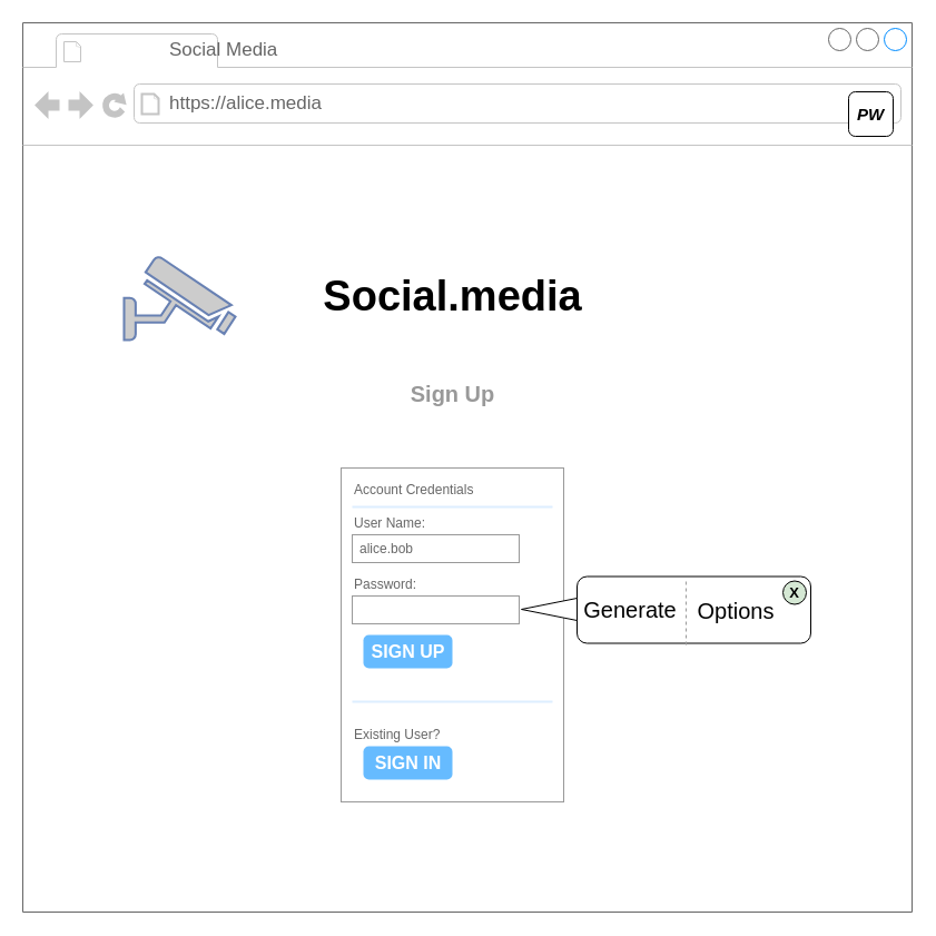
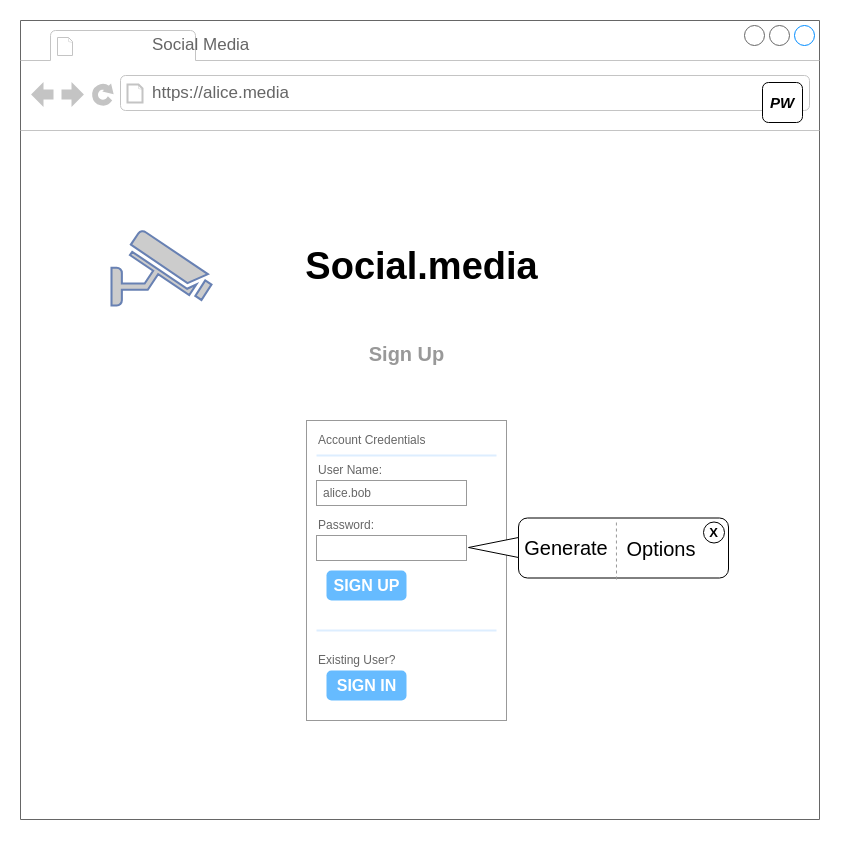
- <mxCell id="6" value="Social.media" style="text;html=1;resizable=0;points=[];autosize=1;align=center;verticalAlign=middle;spacingTop=-4;fontStyle=1;fontSize=38;" parent="2" vertex="1"><mxGeometry x="261" y="222.5" width="250" height="50" as="geometry" /></mxCell>
+ <mxCell id="6" value="Social.media" style="text;html=1;resizable=0;points=[];autosize=1;align=center;verticalAlign=middle;spacingTop=-4;fontStyle=1;fontSize=38;" parent="2" vertex="1"><mxGeometry x="276" y="222.5" width="250" height="50" as="geometry" /></mxCell>
- <mxCell id="22" value="X" style="ellipse;whiteSpace=wrap;html=1;aspect=fixed;rounded=0;fontSize=13;fontColor=#000000;align=center;fontStyle=1;fillColor=#d5e8d4;" parent="19" vertex="1"><mxGeometry x="235" y="9.5" width="21" height="21" as="geometry" /></mxCell>
+ <mxCell id="22" value="X" style="ellipse;whiteSpace=wrap;html=1;aspect=fixed;rounded=0;fontSize=13;fontColor=#000000;align=center;fontStyle=1" parent="19" vertex="1"><mxGeometry x="235" y="9.5" width="21" height="21" as="geometry" /></mxCell>
